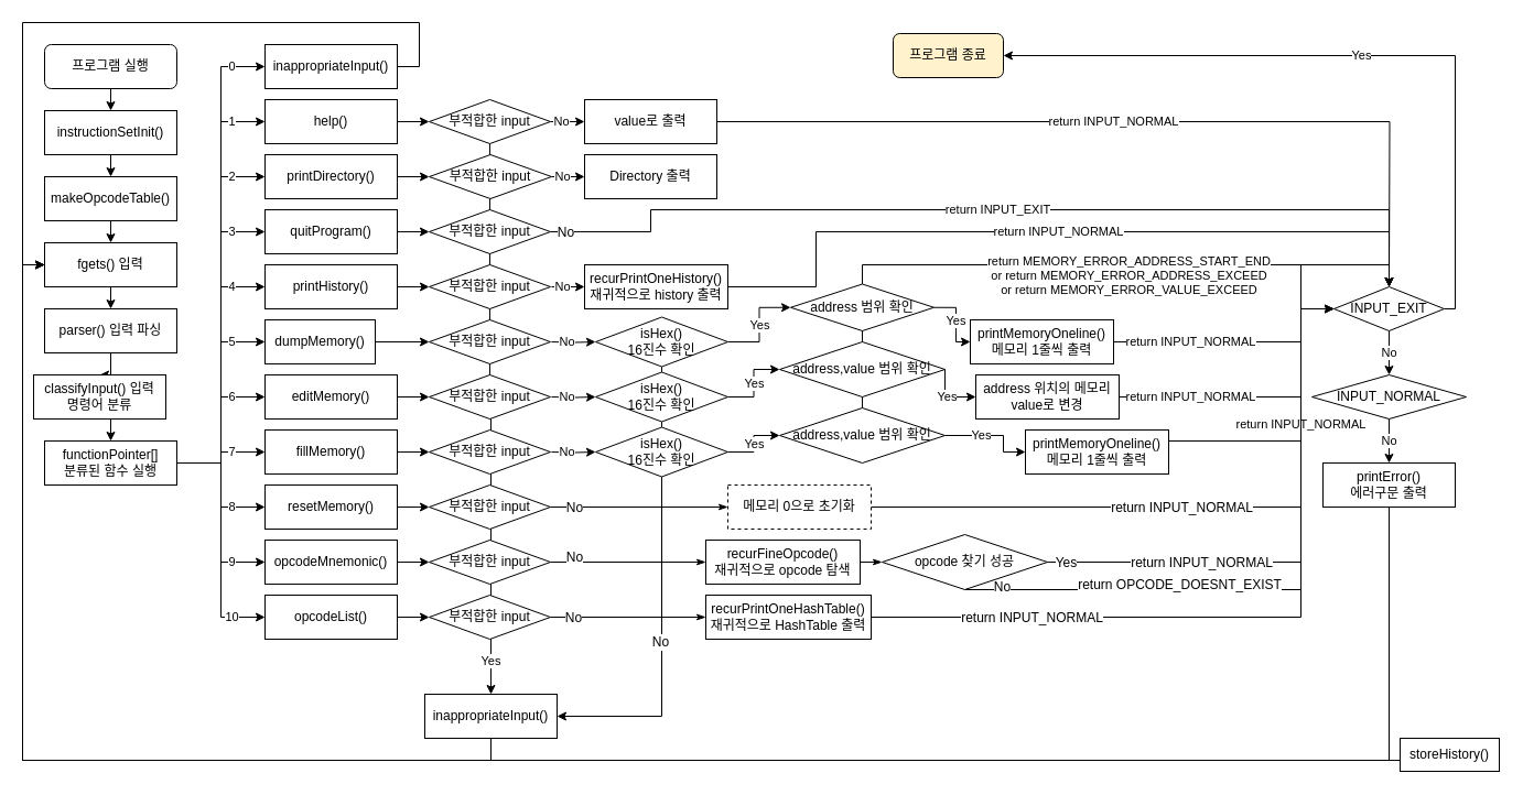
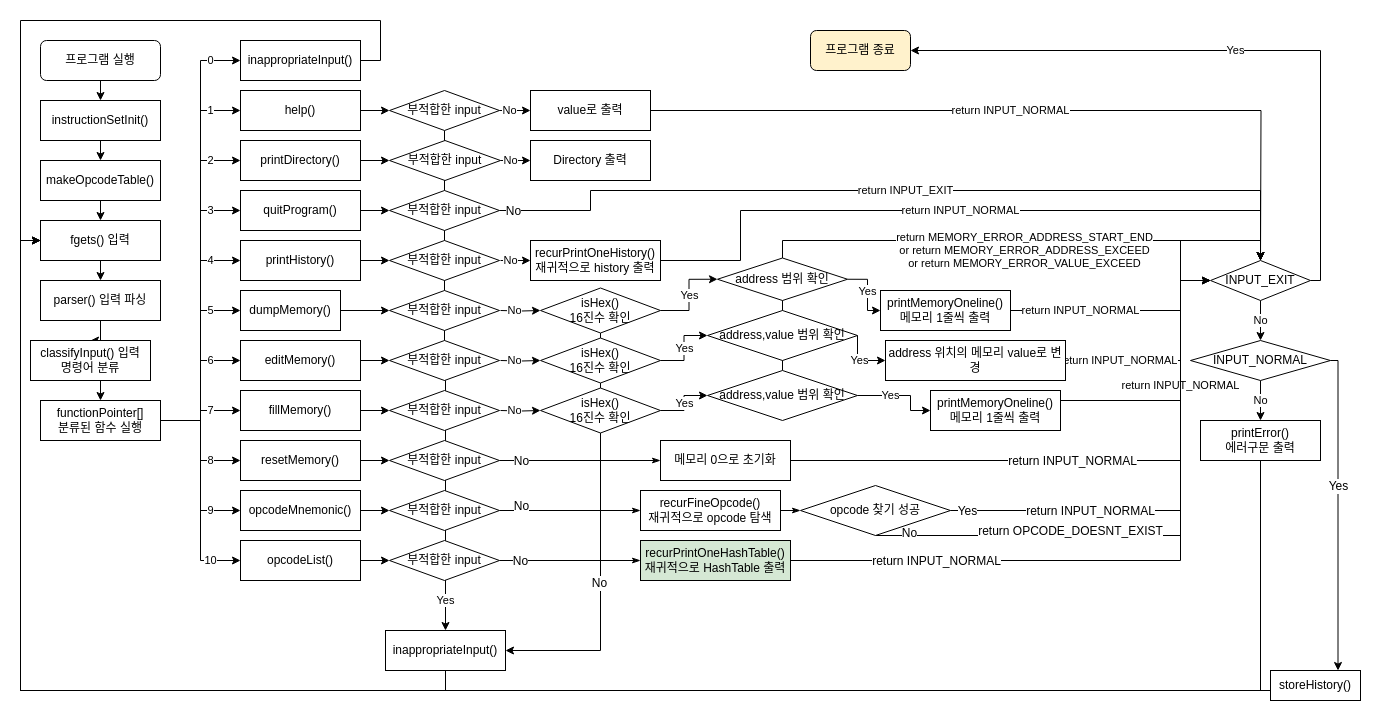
- <mxCell id="103" value="address 위치의 메모리 value로 변경" style="rounded=0;whiteSpace=wrap;html=1;fontSize=12;glass=0;strokeWidth=1;shadow=0;" vertex="1" parent="1"><mxGeometry x="885" y="340" width="130" height="40" as="geometry" /></mxCell>
+ <mxCell id="103" value="address 위치의 메모리 value로 변경" style="rounded=0;whiteSpace=wrap;html=1;fontSize=12;glass=0;strokeWidth=1;shadow=0;" vertex="1" parent="1"><mxGeometry x="885" y="340" width="180" height="40" as="geometry" /></mxCell>
- <mxCell id="120" value="메모리 0으로 초기화" style="rounded=0;whiteSpace=wrap;html=1;fontSize=12;glass=0;strokeWidth=1;shadow=0;dashed=1;" vertex="1" parent="1"><mxGeometry x="660" y="440" width="130" height="40" as="geometry" /></mxCell>
+ <mxCell id="120" value="메모리 0으로 초기화" style="rounded=0;whiteSpace=wrap;html=1;fontSize=12;glass=0;strokeWidth=1;shadow=0;" vertex="1" parent="1"><mxGeometry x="660" y="440" width="130" height="40" as="geometry" /></mxCell>
+ <mxCell id="78" style="edgeStyle=orthogonalEdgeStyle;rounded=0;orthogonalLoop=1;jettySize=auto;html=1;exitX=1;exitY=0.5;exitDx=0;exitDy=0;entryX=0.75;entryY=0;entryDx=0;entryDy=0;" edge="1" parent="1" source="80" target="84"><mxGeometry relative="1" as="geometry"><mxPoint x="1370" y="590" as="targetPoint" /><Array as="points"><mxPoint x="1338" y="360" /></Array></mxGeometry></mxCell>
+ <mxCell id="79" value="Yes" style="text;html=1;align=center;verticalAlign=middle;resizable=0;points=[];labelBackgroundColor=#ffffff;" vertex="1" connectable="0" parent="78"><mxGeometry x="-0.046" y="-1" relative="1" as="geometry"><mxPoint x="1" y="-18.33" as="offset" /></mxGeometry></mxCell>
- <mxCell id="132" value="recurPrintOneHashTable()&lt;br&gt;재귀적으로 HashTable 출력" style="rounded=0;whiteSpace=wrap;html=1;fontSize=12;glass=0;strokeWidth=1;shadow=0;" vertex="1" parent="1"><mxGeometry x="640" y="540" width="150" height="40" as="geometry" /></mxCell>
+ <mxCell id="132" value="recurPrintOneHashTable()&lt;br&gt;재귀적으로 HashTable 출력" style="rounded=0;whiteSpace=wrap;html=1;fontSize=12;glass=0;strokeWidth=1;shadow=0;fillColor=#d5e8d4;" vertex="1" parent="1"><mxGeometry x="640" y="540" width="150" height="40" as="geometry" /></mxCell>
